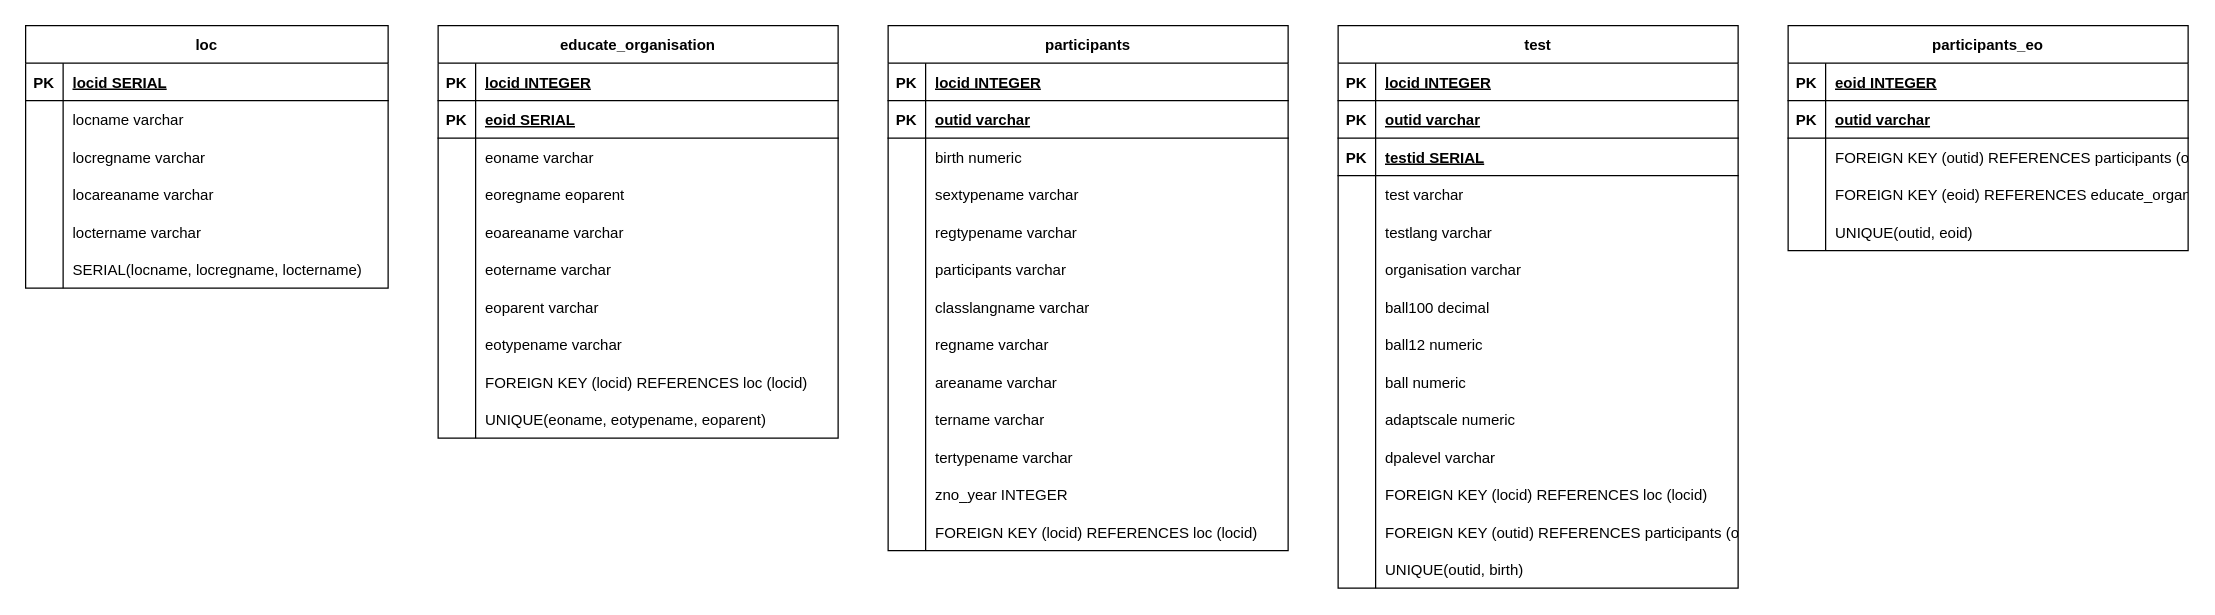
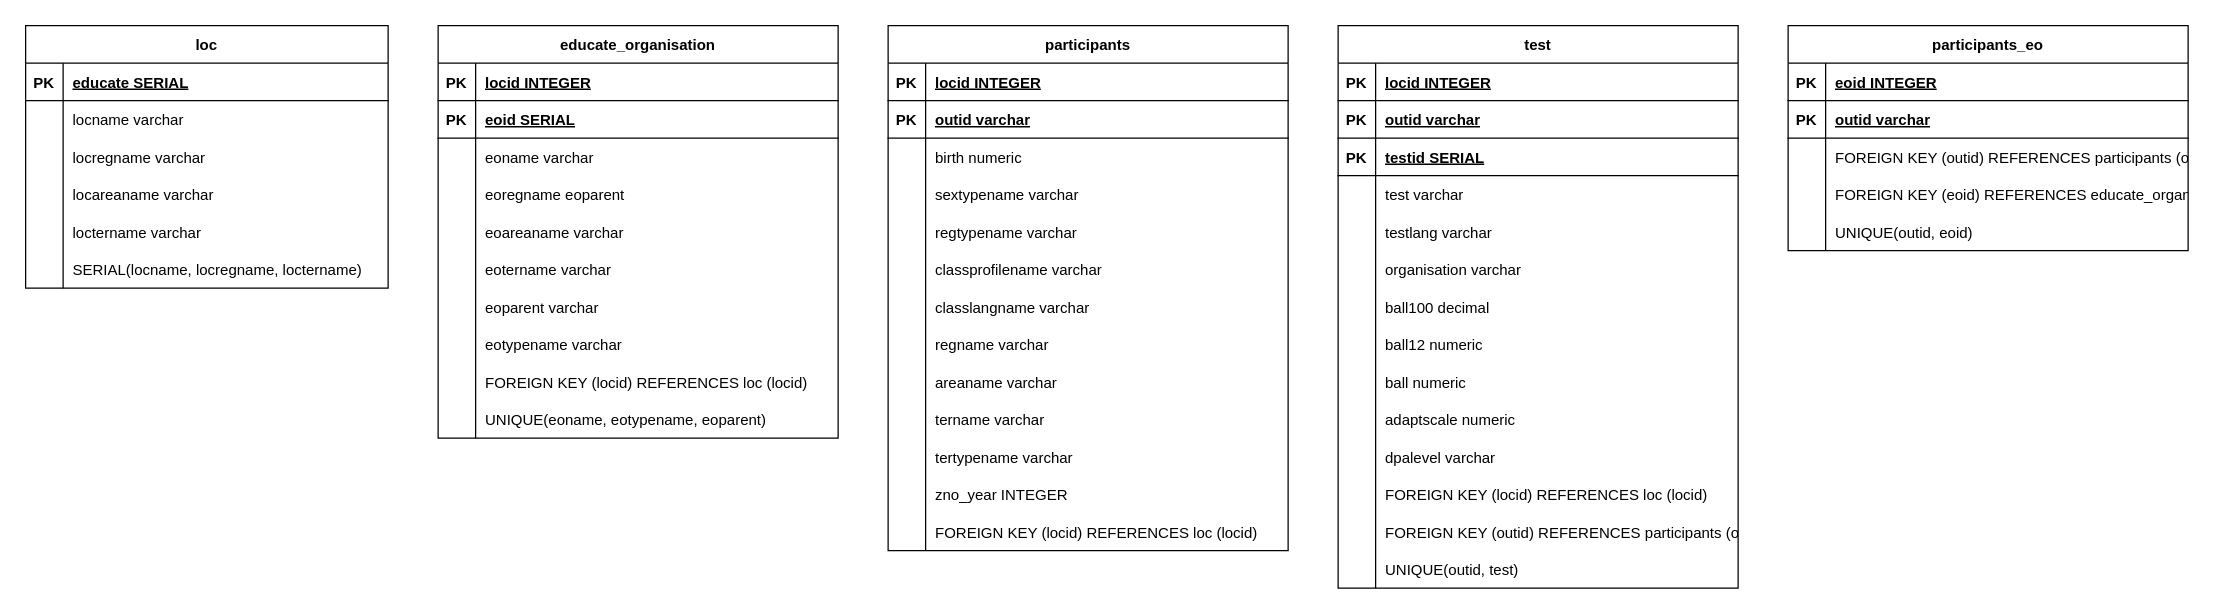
- <mxCell id="5" value="locid SERIAL " style="shape=partialRectangle;overflow=hidden;connectable=0;fillColor=none;align=left;strokeColor=inherit;top=0;left=0;bottom=0;right=0;spacingLeft=6;fontStyle=5;" vertex="1" parent="3"><mxGeometry x="30" width="260" height="30" as="geometry"><mxRectangle width="260" height="30" as="alternateBounds" /></mxGeometry></mxCell>
+ <mxCell id="5" value="educate SERIAL " style="shape=partialRectangle;overflow=hidden;connectable=0;fillColor=none;align=left;strokeColor=inherit;top=0;left=0;bottom=0;right=0;spacingLeft=6;fontStyle=5;" vertex="1" parent="3"><mxGeometry x="30" width="260" height="30" as="geometry"><mxRectangle width="260" height="30" as="alternateBounds" /></mxGeometry></mxCell>
- <mxCell id="70" value="participants varchar" style="shape=partialRectangle;overflow=hidden;connectable=0;fillColor=none;align=left;strokeColor=inherit;top=0;left=0;bottom=0;right=0;spacingLeft=6;" vertex="1" parent="68"><mxGeometry x="30" width="290" height="30" as="geometry"><mxRectangle width="290" height="30" as="alternateBounds" /></mxGeometry></mxCell>
+ <mxCell id="70" value="classprofilename varchar" style="shape=partialRectangle;overflow=hidden;connectable=0;fillColor=none;align=left;strokeColor=inherit;top=0;left=0;bottom=0;right=0;spacingLeft=6;" vertex="1" parent="68"><mxGeometry x="30" width="290" height="30" as="geometry"><mxRectangle width="290" height="30" as="alternateBounds" /></mxGeometry></mxCell>
- <mxCell id="134" value="UNIQUE(outid, birth)" style="shape=partialRectangle;overflow=hidden;connectable=0;fillColor=none;align=left;strokeColor=inherit;top=0;left=0;bottom=0;right=0;spacingLeft=6;" vertex="1" parent="132"><mxGeometry x="30" width="290" height="30" as="geometry"><mxRectangle width="290" height="30" as="alternateBounds" /></mxGeometry></mxCell>
+ <mxCell id="134" value="UNIQUE(outid, test)" style="shape=partialRectangle;overflow=hidden;connectable=0;fillColor=none;align=left;strokeColor=inherit;top=0;left=0;bottom=0;right=0;spacingLeft=6;" vertex="1" parent="132"><mxGeometry x="30" width="290" height="30" as="geometry"><mxRectangle width="290" height="30" as="alternateBounds" /></mxGeometry></mxCell>
